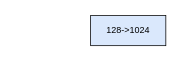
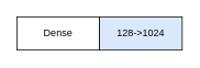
+ <mxCell id="2" value="Dense" style="rounded=0;whiteSpace=wrap;html=1;" vertex="1" parent="1"><mxGeometry x="20" y="20" width="100" height="40" as="geometry" /></mxCell>
